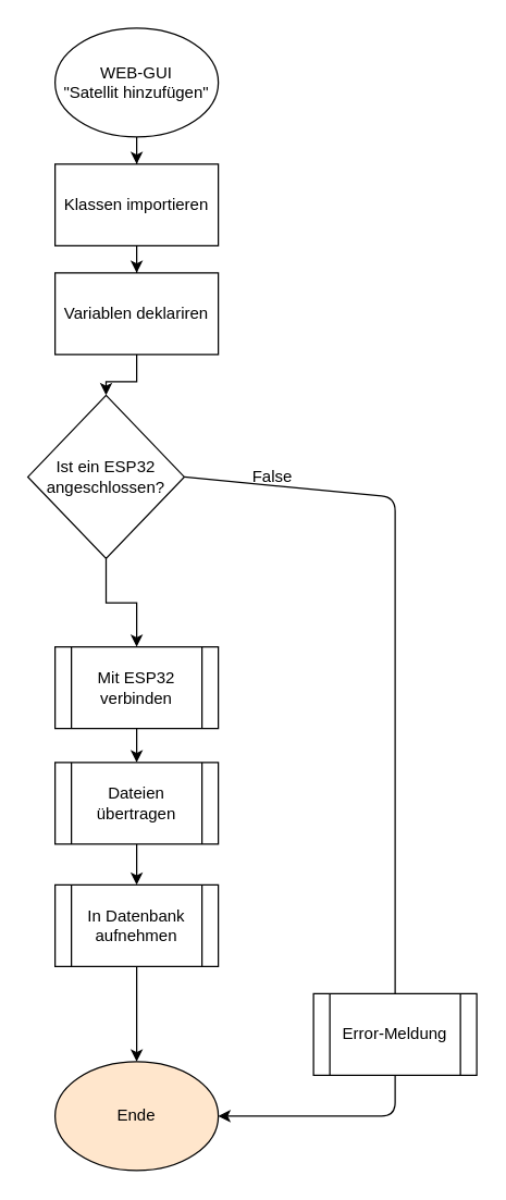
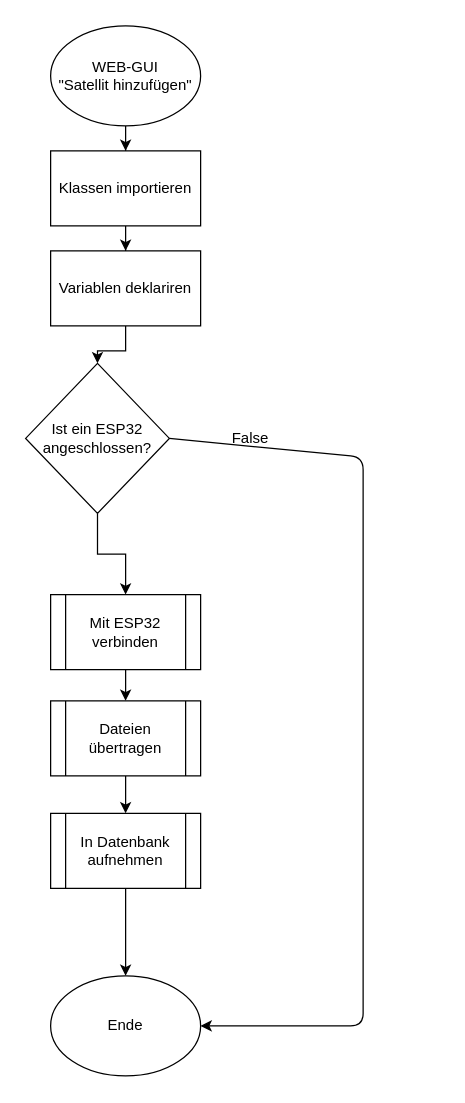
- <mxCell id="13" value="Error-Meldung" style="shape=process;whiteSpace=wrap;html=1;backgroundOutline=1;" vertex="1" parent="1"><mxGeometry x="230" y="730" width="120" height="60" as="geometry" /></mxCell>
- <mxCell id="10" value="Ende" style="ellipse;whiteSpace=wrap;html=1;fillColor=#ffe6cc;" vertex="1" parent="1"><mxGeometry x="40" y="780" width="120" height="80" as="geometry" /></mxCell>
+ <mxCell id="10" value="Ende" style="ellipse;whiteSpace=wrap;html=1;" vertex="1" parent="1"><mxGeometry x="40" y="780" width="120" height="80" as="geometry" /></mxCell>
